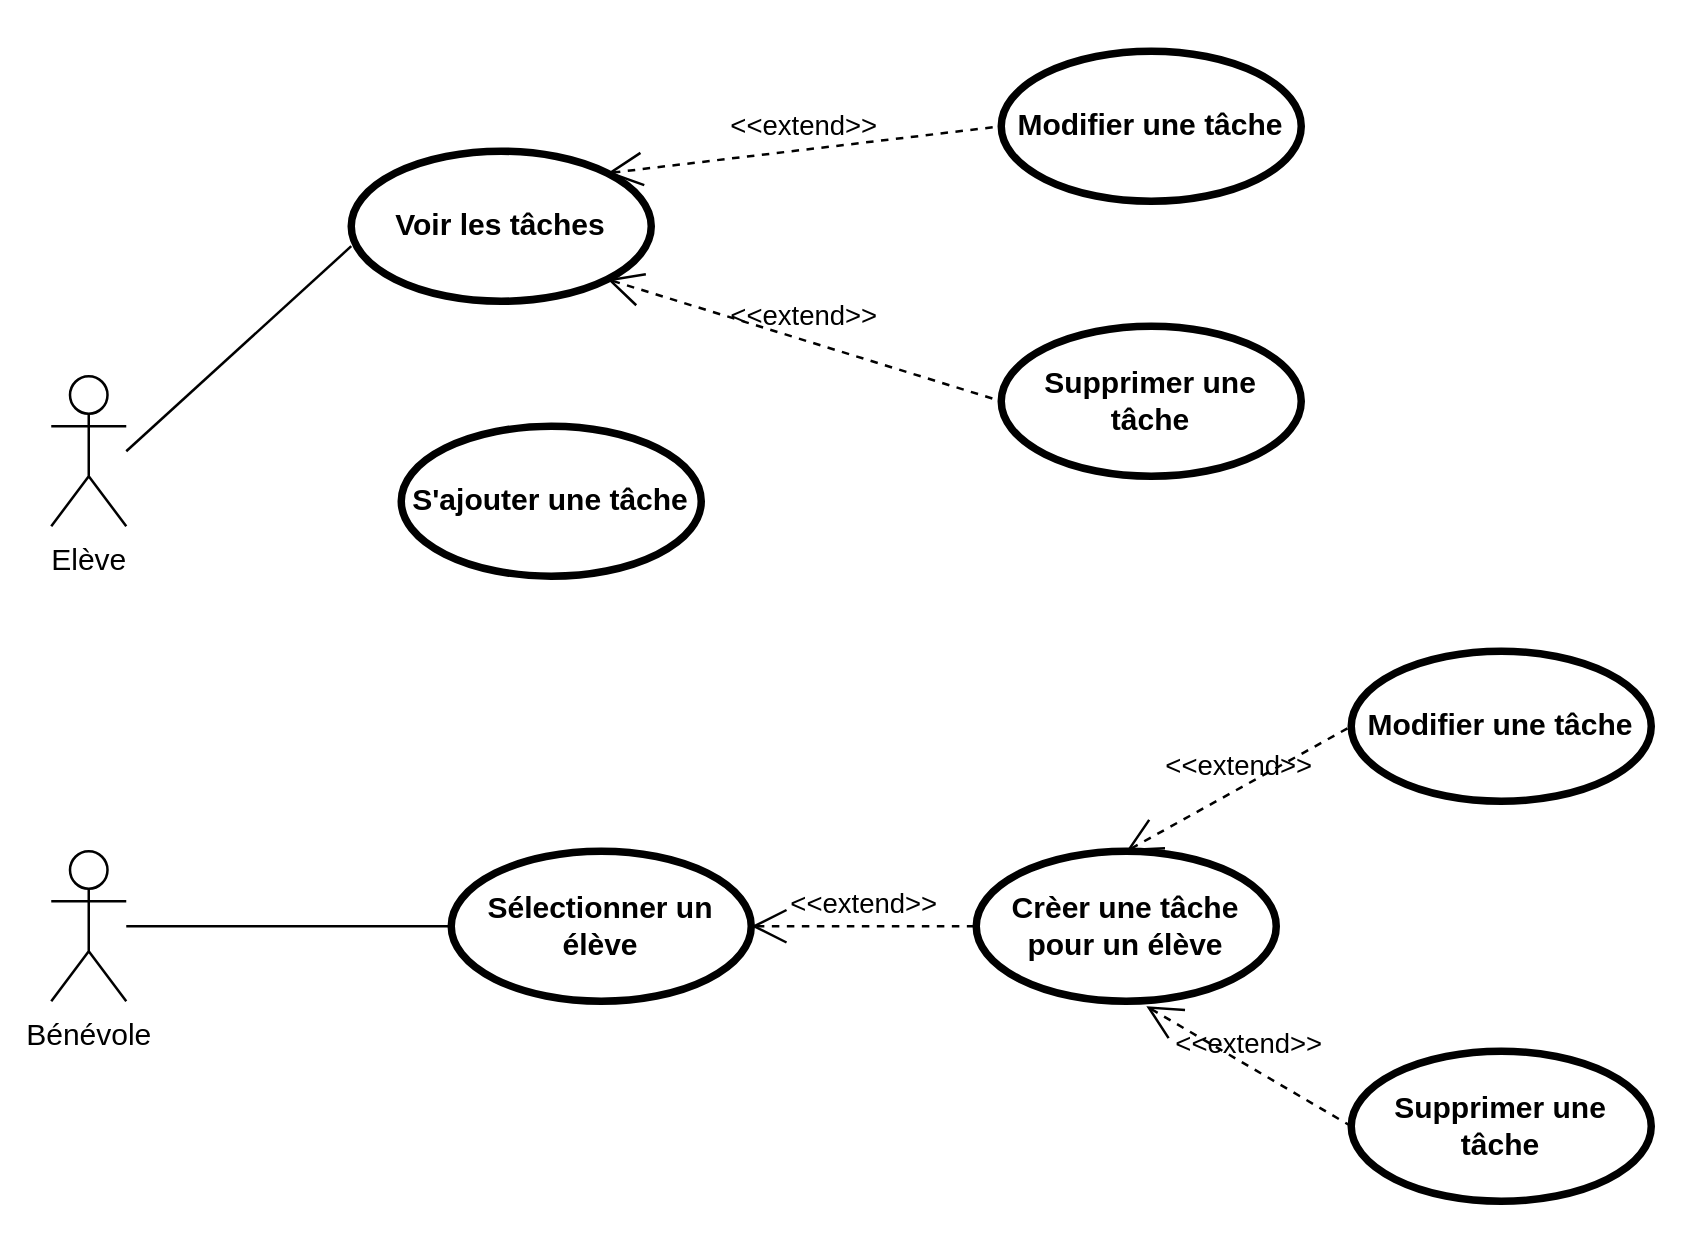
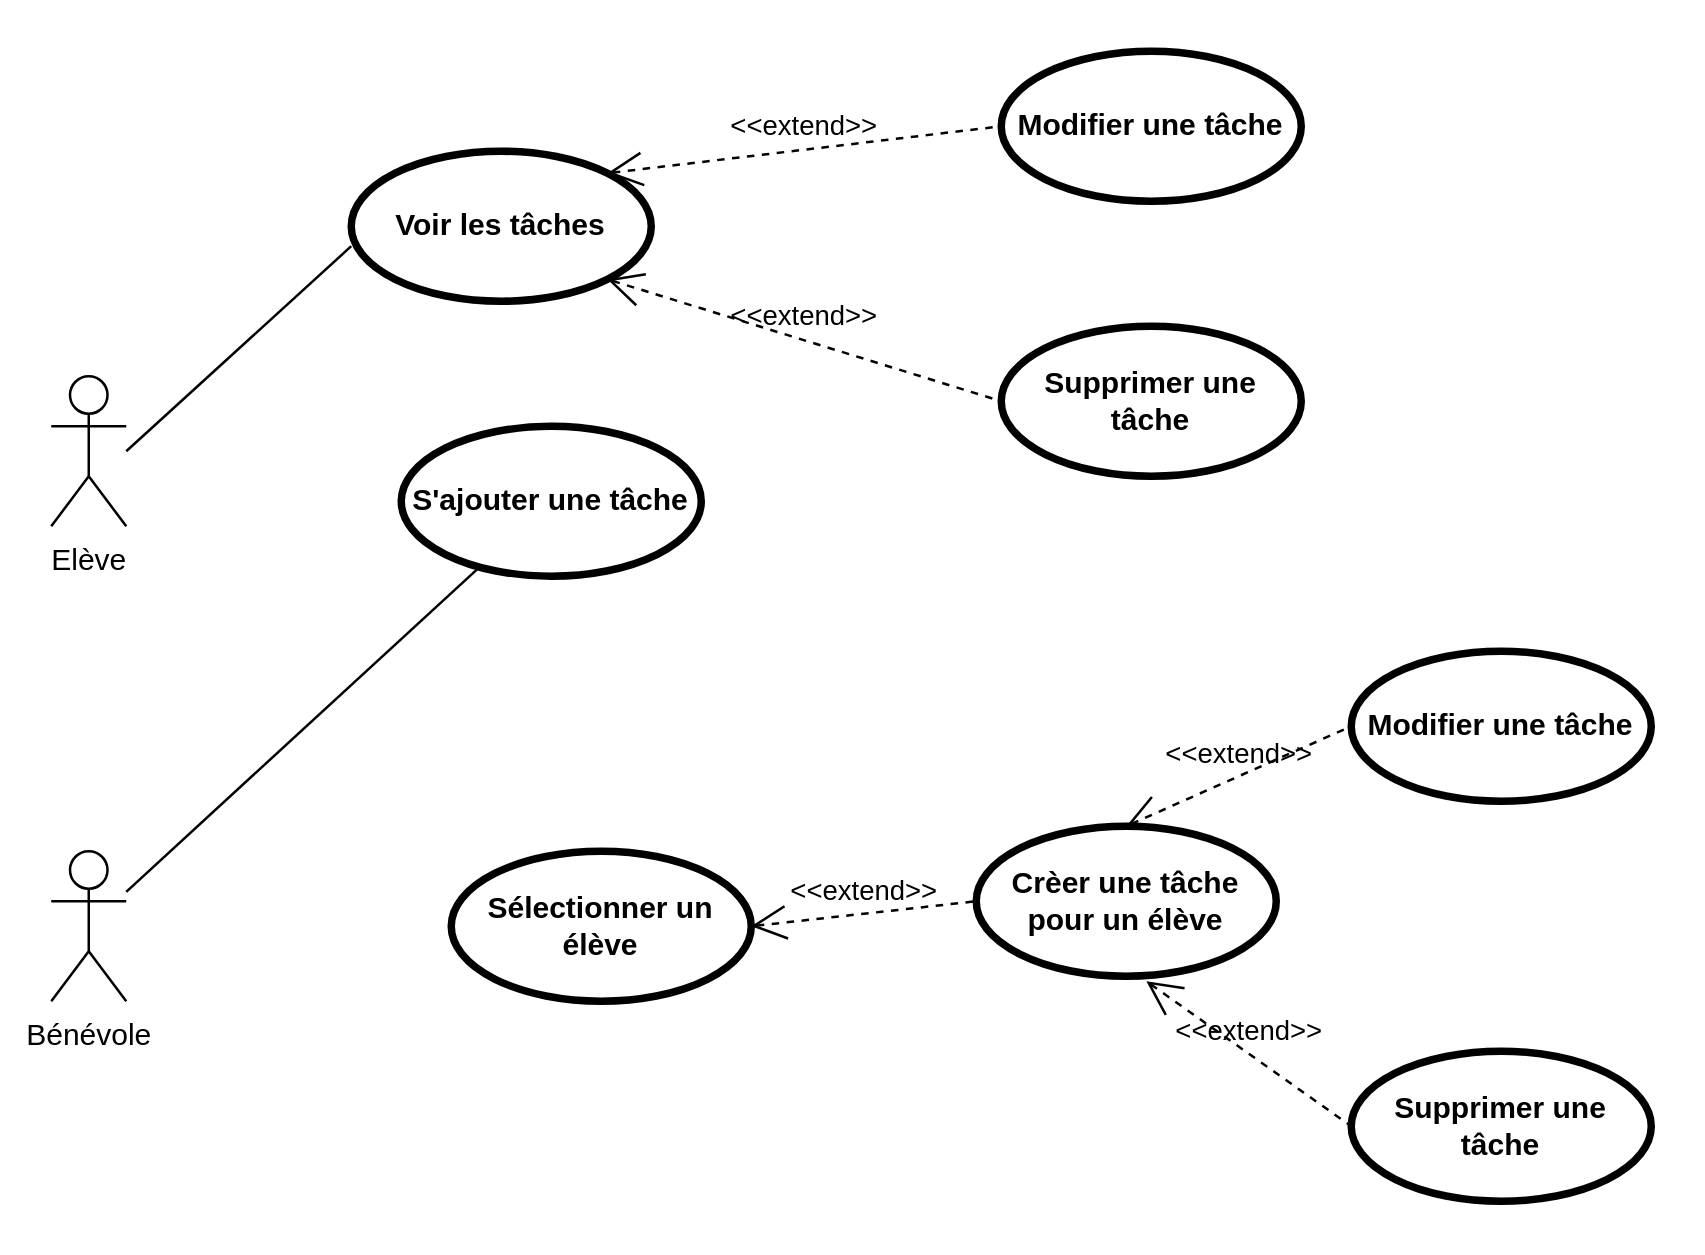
- <mxCell id="12" value="" style="edgeStyle=none;html=1;endArrow=none;verticalAlign=bottom;rounded=0;entryX=0;entryY=0.5;entryDx=0;entryDy=0;" parent="1" source="2" target="6" edge="1"><mxGeometry width="160" relative="1" as="geometry"><mxPoint x="230" y="300" as="sourcePoint" /><mxPoint x="390" y="300" as="targetPoint" /></mxGeometry></mxCell>
+ <mxCell id="12" value="" style="edgeStyle=none;html=1;endArrow=none;verticalAlign=bottom;rounded=0;" parent="1" source="2" target="5" edge="1"><mxGeometry width="160" relative="1" as="geometry"><mxPoint x="230" y="300" as="sourcePoint" /><mxPoint x="390" y="300" as="targetPoint" /></mxGeometry></mxCell>
- <mxCell id="13" value="Crèer une tâche pour un élève" style="shape=ellipse;html=1;strokeWidth=3;fontStyle=1;whiteSpace=wrap;align=center;perimeter=ellipsePerimeter;" parent="1" vertex="1"><mxGeometry x="390" y="340" width="120" height="60" as="geometry" /></mxCell>
+ <mxCell id="13" value="Crèer une tâche pour un élève" style="shape=ellipse;html=1;strokeWidth=3;fontStyle=1;whiteSpace=wrap;align=center;perimeter=ellipsePerimeter;" parent="1" vertex="1"><mxGeometry x="390" y="330" width="120" height="60" as="geometry" /></mxCell>
